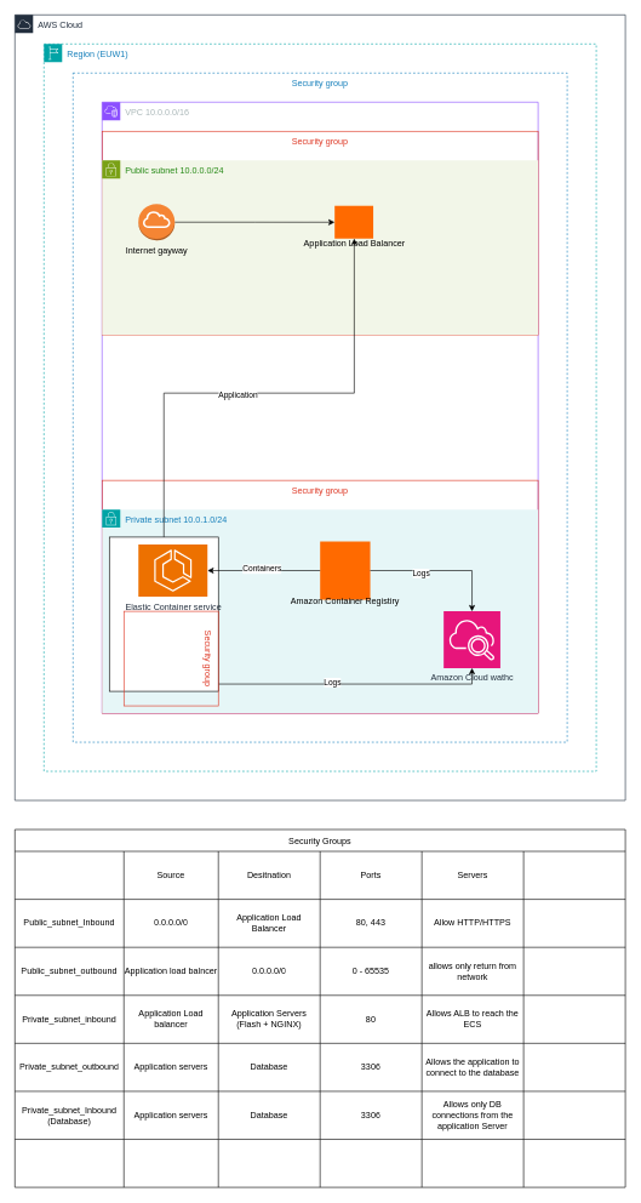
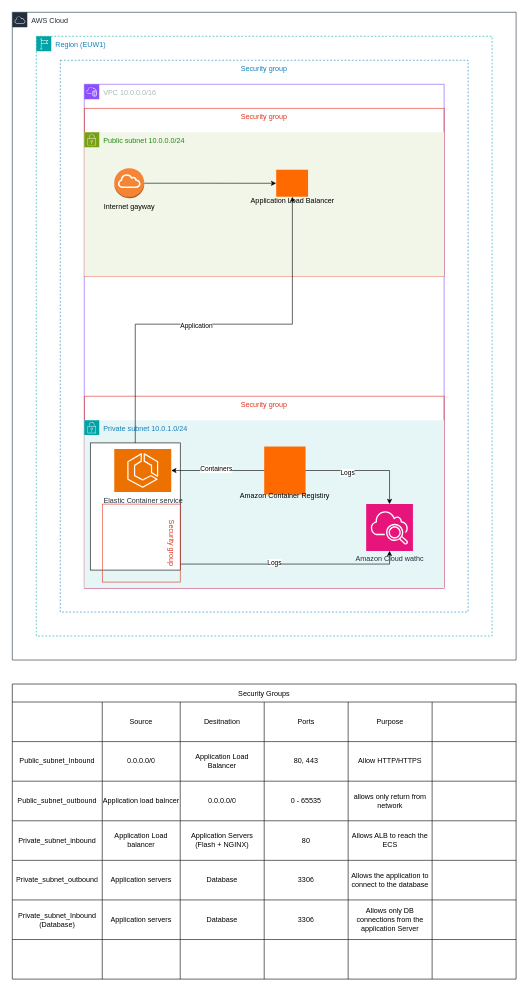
- <mxCell id="32" value="Servers" style="shape=partialRectangle;html=1;whiteSpace=wrap;connectable=0;strokeColor=inherit;overflow=hidden;fillColor=none;top=0;left=0;bottom=0;right=0;pointerEvents=1;" vertex="1" parent="27"><mxGeometry x="560" width="140" height="66" as="geometry"><mxRectangle width="140" height="66" as="alternateBounds" /></mxGeometry></mxCell>
+ <mxCell id="32" value="Purpose" style="shape=partialRectangle;html=1;whiteSpace=wrap;connectable=0;strokeColor=inherit;overflow=hidden;fillColor=none;top=0;left=0;bottom=0;right=0;pointerEvents=1;" vertex="1" parent="27"><mxGeometry x="560" width="140" height="66" as="geometry"><mxRectangle width="140" height="66" as="alternateBounds" /></mxGeometry></mxCell>
